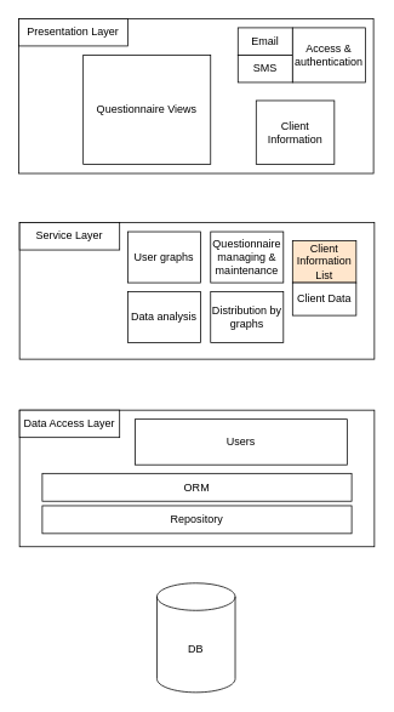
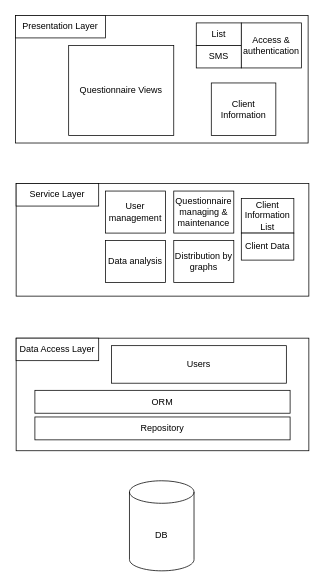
- <mxCell id="9" value="Email" style="rounded=0;whiteSpace=wrap;html=1;" parent="1" vertex="1"><mxGeometry x="261" y="30" width="60" height="30" as="geometry" /></mxCell>
+ <mxCell id="9" value="List" style="rounded=0;whiteSpace=wrap;html=1;" parent="1" vertex="1"><mxGeometry x="261" y="30" width="60" height="30" as="geometry" /></mxCell>
- <mxCell id="18" value="User graphs" style="rounded=0;whiteSpace=wrap;html=1;" vertex="1" parent="1"><mxGeometry x="140" y="254" width="80" height="56" as="geometry" /></mxCell>
+ <mxCell id="18" value="User management" style="rounded=0;whiteSpace=wrap;html=1;" vertex="1" parent="1"><mxGeometry x="140" y="254" width="80" height="56" as="geometry" /></mxCell>
- <mxCell id="12" value="Client Information List" style="rounded=0;whiteSpace=wrap;html=1;fillColor=#ffe6cc;" parent="1" vertex="1"><mxGeometry x="321" y="264" width="70" height="46" as="geometry" /></mxCell>
+ <mxCell id="12" value="Client Information List" style="rounded=0;whiteSpace=wrap;html=1;" parent="1" vertex="1"><mxGeometry x="321" y="264" width="70" height="46" as="geometry" /></mxCell>
